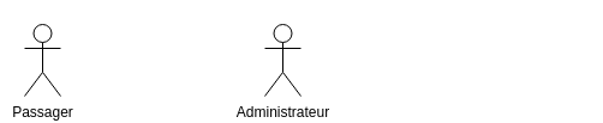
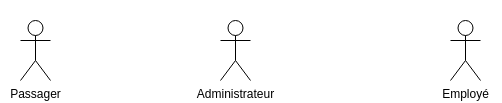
+ <mxCell id="4" value="Employé" style="shape=umlActor;verticalLabelPosition=bottom;verticalAlign=top;html=1;outlineConnect=0;" vertex="1" parent="1"><mxGeometry x="450" y="20" width="30" height="60" as="geometry" /></mxCell>
